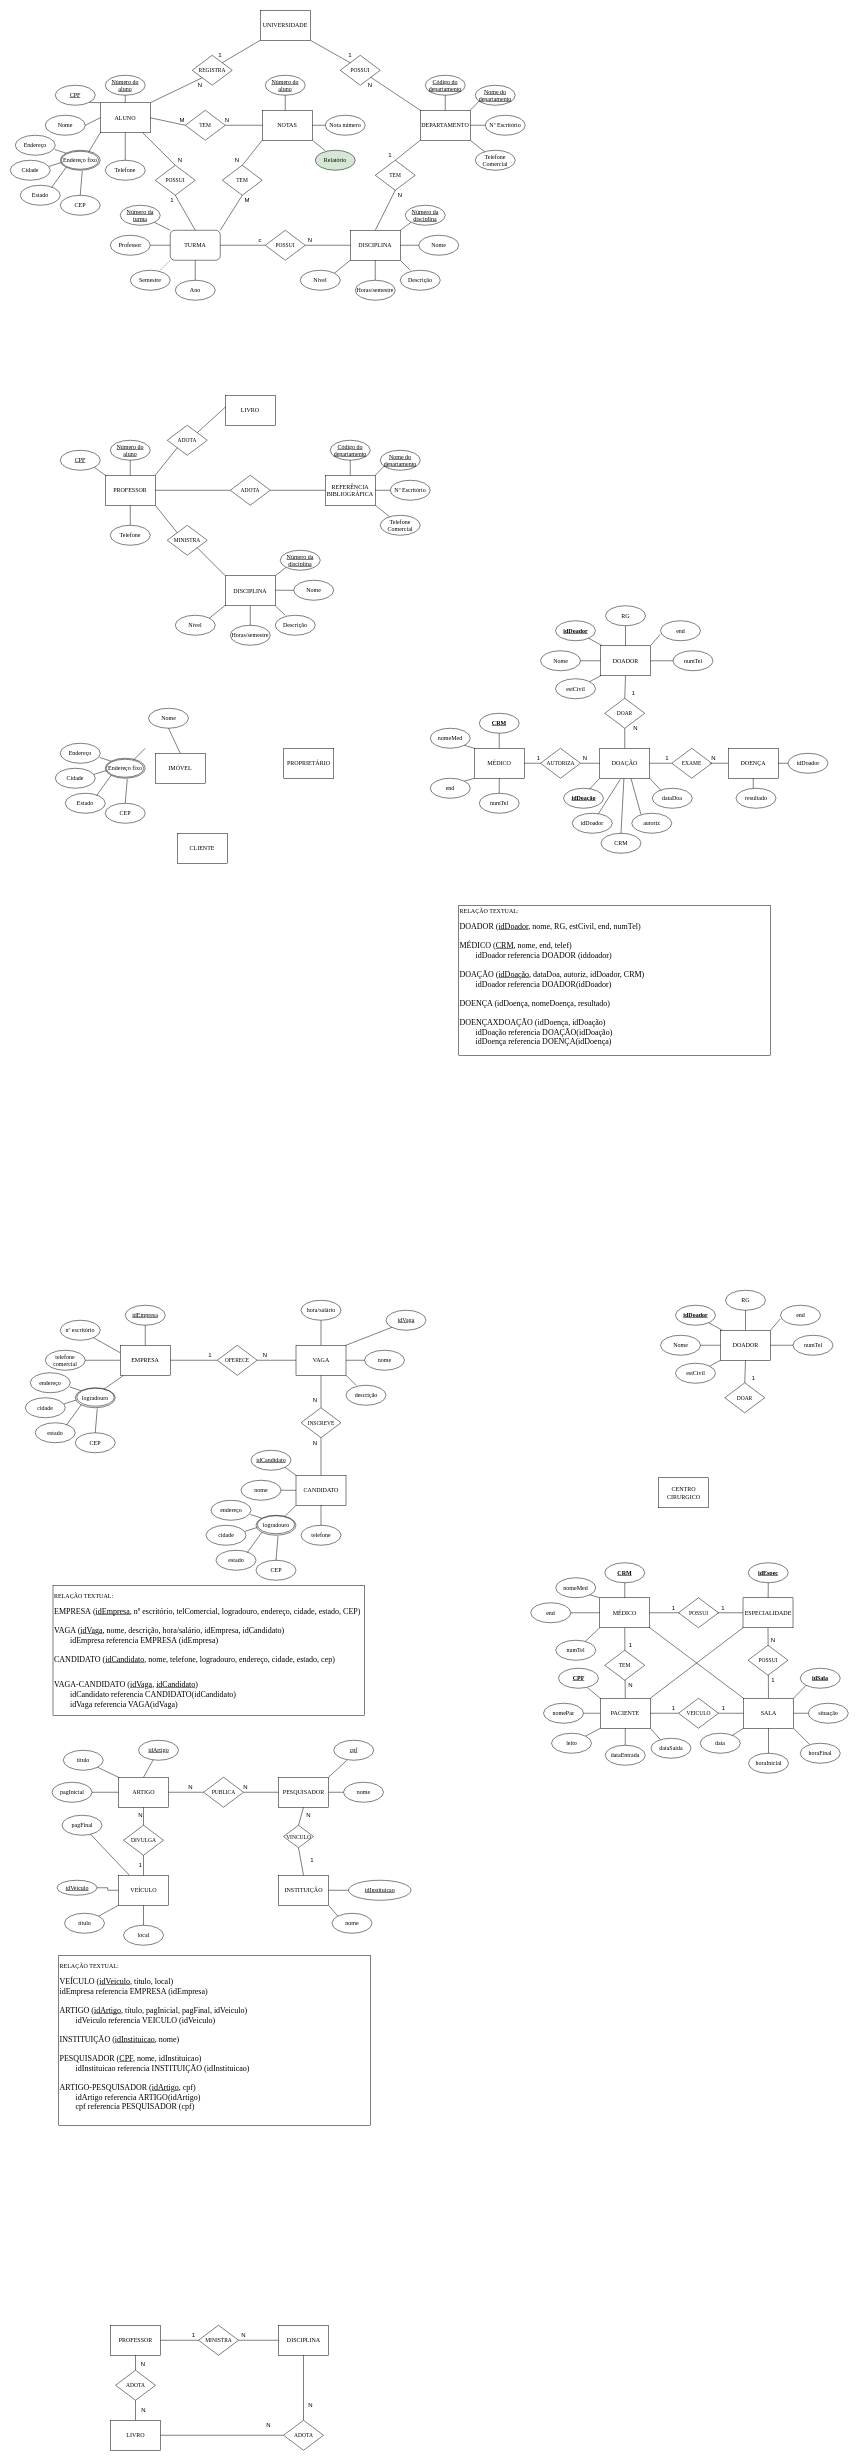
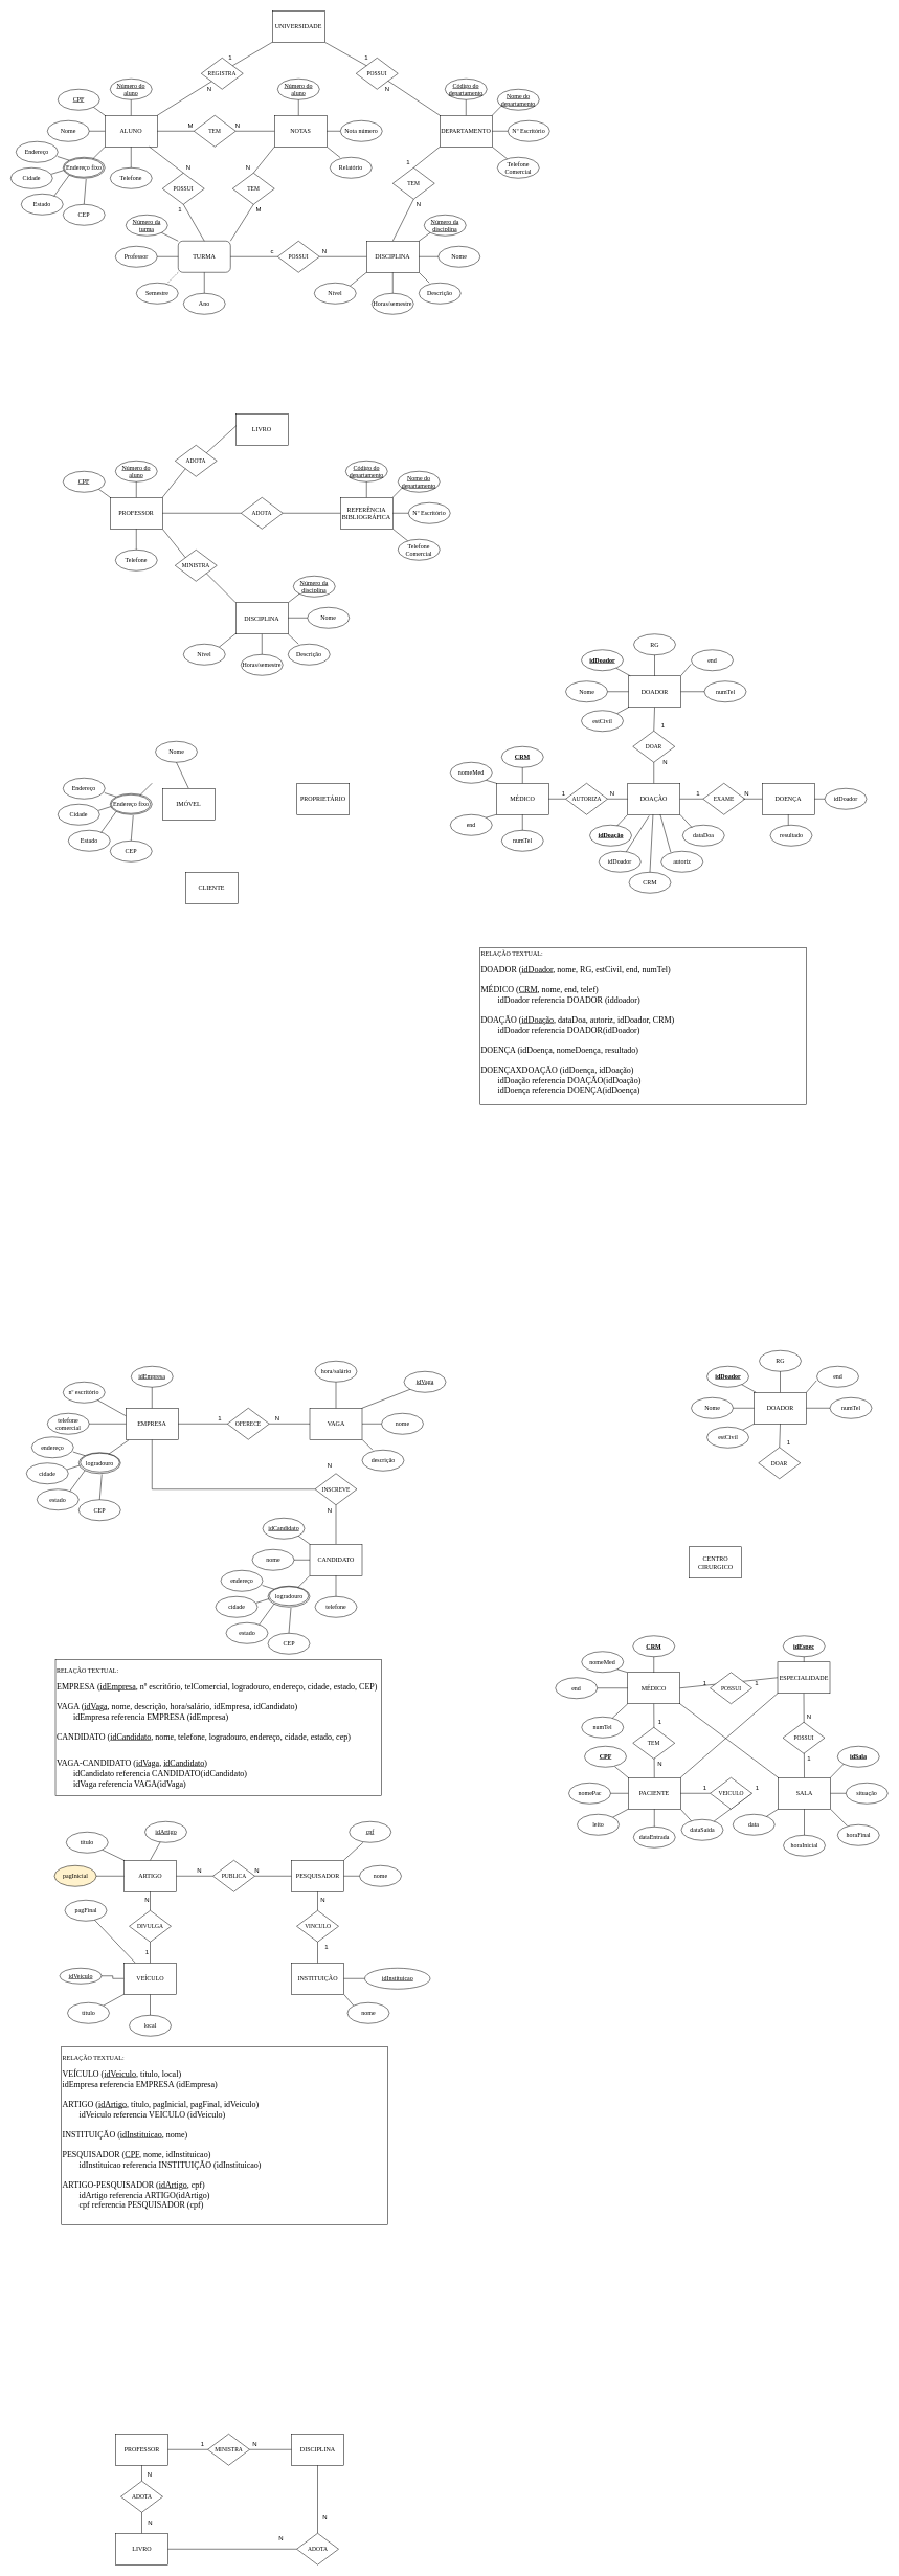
- <mxCell id="5" value="ALUNO" style="rounded=0;whiteSpace=wrap;html=1;fontFamily=Times New Roman;" parent="1" vertex="1"><mxGeometry x="200" y="205" width="100" height="60" as="geometry" /></mxCell>
+ <mxCell id="5" value="ALUNO" style="rounded=0;whiteSpace=wrap;html=1;fontFamily=Times New Roman;" parent="1" vertex="1"><mxGeometry x="200" y="220" width="100" height="60" as="geometry" /></mxCell>
- <mxCell id="76" value="Relatório" style="ellipse;whiteSpace=wrap;html=1;fontFamily=Times New Roman;fillColor=#d5e8d4;" parent="1" vertex="1"><mxGeometry x="630" y="300" width="80" height="40" as="geometry" /></mxCell>
+ <mxCell id="76" value="Relatório" style="ellipse;whiteSpace=wrap;html=1;fontFamily=Times New Roman;" parent="1" vertex="1"><mxGeometry x="630" y="300" width="80" height="40" as="geometry" /></mxCell>
- <mxCell id="205" value="" style="edgeStyle=orthogonalEdgeStyle;rounded=0;orthogonalLoop=1;jettySize=auto;html=1;endArrow=none;endFill=0;" parent="1" source="206" target="247" edge="1"><mxGeometry relative="1" as="geometry" /></mxCell>
+ <mxCell id="205" value="" style="edgeStyle=orthogonalEdgeStyle;rounded=0;orthogonalLoop=1;jettySize=auto;html=1;endArrow=none;endFill=0;" parent="1" source="206" target="227" edge="1"><mxGeometry relative="1" as="geometry" /></mxCell>
- <mxCell id="320" value="ESPECIALIDADE" style="rounded=0;whiteSpace=wrap;html=1;fontFamily=Times New Roman;" vertex="1" parent="1"><mxGeometry x="1485.5" y="3195" width="100" height="60" as="geometry" /></mxCell>
+ <mxCell id="320" value="ESPECIALIDADE" style="rounded=0;whiteSpace=wrap;html=1;fontFamily=Times New Roman;" vertex="1" parent="1"><mxGeometry x="1485.5" y="3175" width="100" height="60" as="geometry" /></mxCell>
- <mxCell id="370" value="" style="endArrow=none;html=1;rounded=0;exitX=1;exitY=0.5;exitDx=0;exitDy=0;entryX=0;entryY=0.5;entryDx=0;entryDy=0;startArrow=none;" edge="1" parent="1" source="378" target="318"><mxGeometry width="50" height="50" relative="1" as="geometry"><mxPoint x="1560" y="3260" as="sourcePoint" /><mxPoint x="1610" y="3210" as="targetPoint" /></mxGeometry></mxCell>
+ <mxCell id="370" value="" style="endArrow=none;html=1;rounded=0;exitX=1;exitY=0.5;exitDx=0;exitDy=0;startArrow=none;" edge="1" parent="1" source="378" target="365"><mxGeometry width="50" height="50" relative="1" as="geometry"><mxPoint x="1560" y="3260" as="sourcePoint" /><mxPoint x="1610" y="3210" as="targetPoint" /></mxGeometry></mxCell>
- <mxCell id="160" value="&lt;font style=&quot;vertical-align: inherit;&quot;&gt;&lt;font style=&quot;vertical-align: inherit;&quot;&gt;pagInicial&lt;/font&gt;&lt;/font&gt;" style="ellipse;whiteSpace=wrap;html=1;fontFamily=Times New Roman;" parent="1" vertex="1"><mxGeometry x="103.5" y="3564" width="80" height="40" as="geometry" /></mxCell>
+ <mxCell id="160" value="&lt;font style=&quot;vertical-align: inherit;&quot;&gt;&lt;font style=&quot;vertical-align: inherit;&quot;&gt;pagInicial&lt;/font&gt;&lt;/font&gt;" style="ellipse;whiteSpace=wrap;html=1;fontFamily=Times New Roman;fillColor=#fff2cc;" parent="1" vertex="1"><mxGeometry x="103.5" y="3564" width="80" height="40" as="geometry" /></mxCell>
- <mxCell id="156" value="&lt;span style=&quot;font-size: 11px;&quot;&gt;&lt;font style=&quot;vertical-align: inherit;&quot;&gt;&lt;font style=&quot;vertical-align: inherit;&quot;&gt;&lt;font style=&quot;vertical-align: inherit;&quot;&gt;&lt;font style=&quot;vertical-align: inherit;&quot;&gt;VINCULO&lt;/font&gt;&lt;/font&gt;&lt;/font&gt;&lt;/font&gt;&lt;/span&gt;" style="rhombus;whiteSpace=wrap;html=1;fontFamily=Times New Roman;" parent="1" vertex="1"><mxGeometry x="566.5" y="3650" width="60" height="45" as="geometry" /></mxCell>
+ <mxCell id="156" value="&lt;span style=&quot;font-size: 11px;&quot;&gt;&lt;font style=&quot;vertical-align: inherit;&quot;&gt;&lt;font style=&quot;vertical-align: inherit;&quot;&gt;&lt;font style=&quot;vertical-align: inherit;&quot;&gt;&lt;font style=&quot;vertical-align: inherit;&quot;&gt;VINCULO&lt;/font&gt;&lt;/font&gt;&lt;/font&gt;&lt;/font&gt;&lt;/span&gt;" style="rhombus;whiteSpace=wrap;html=1;fontFamily=Times New Roman;" parent="1" vertex="1"><mxGeometry x="566.5" y="3650" width="80" height="60" as="geometry" /></mxCell>
